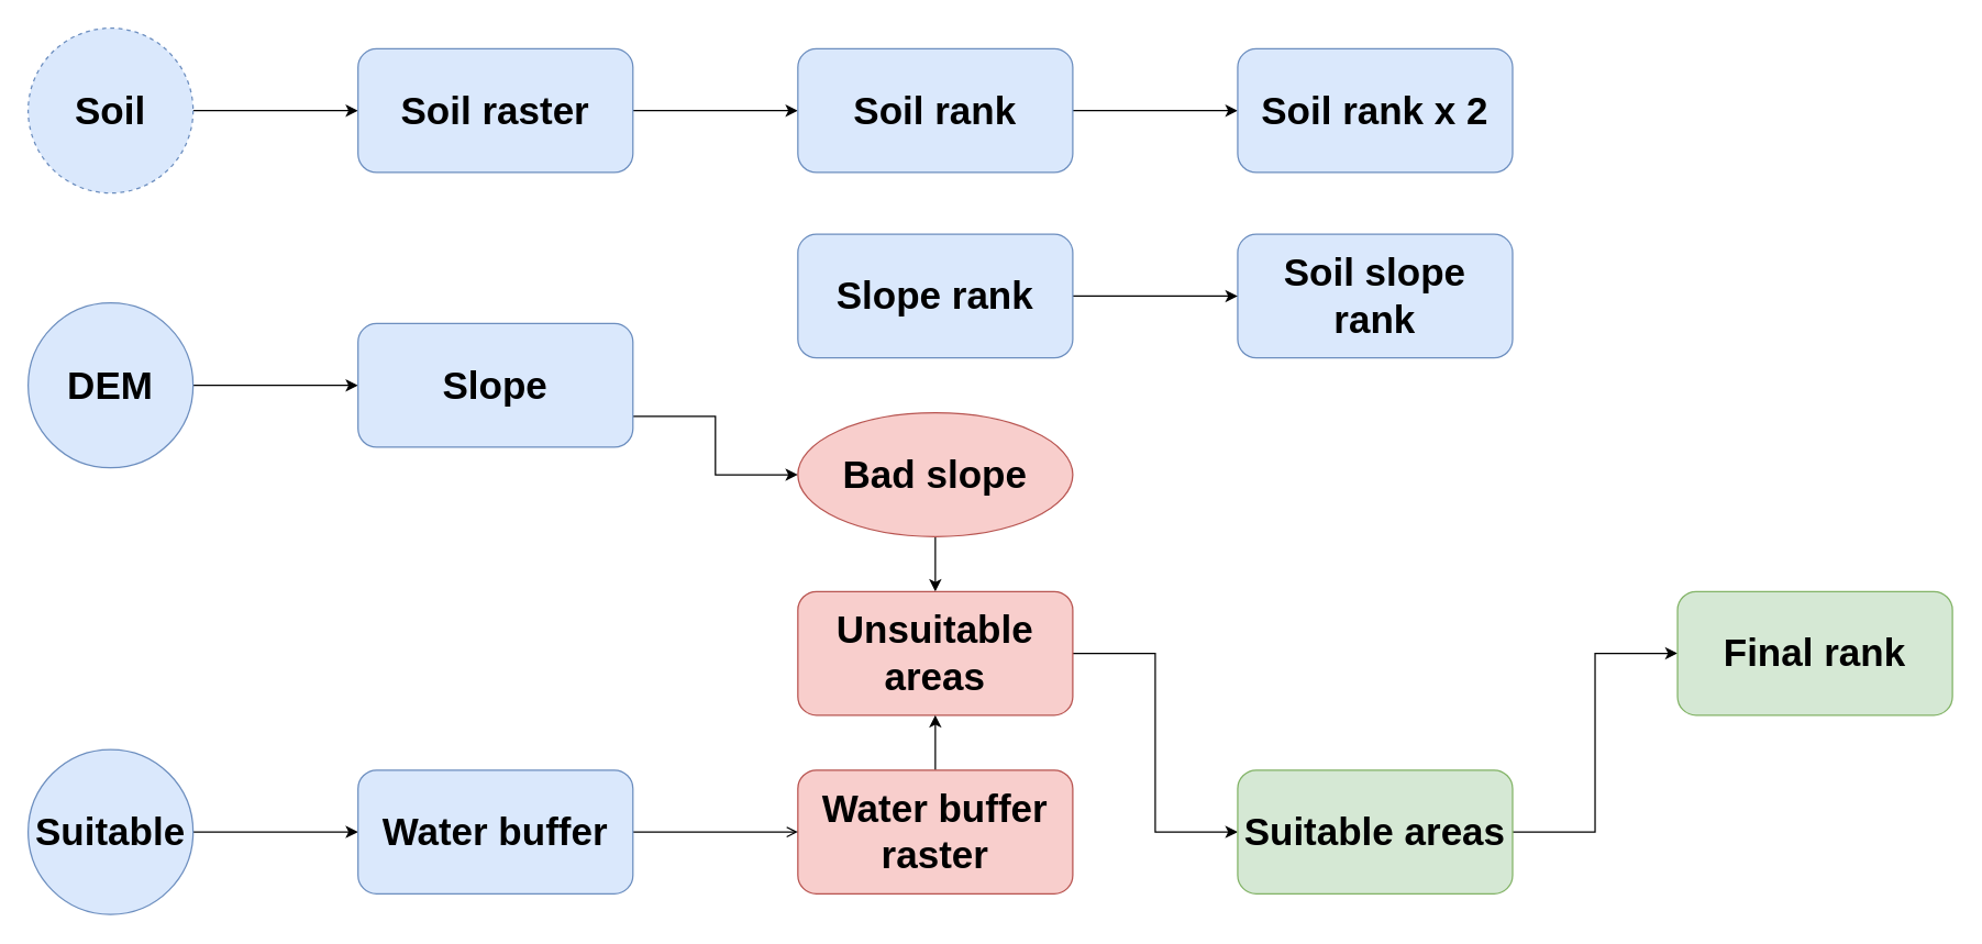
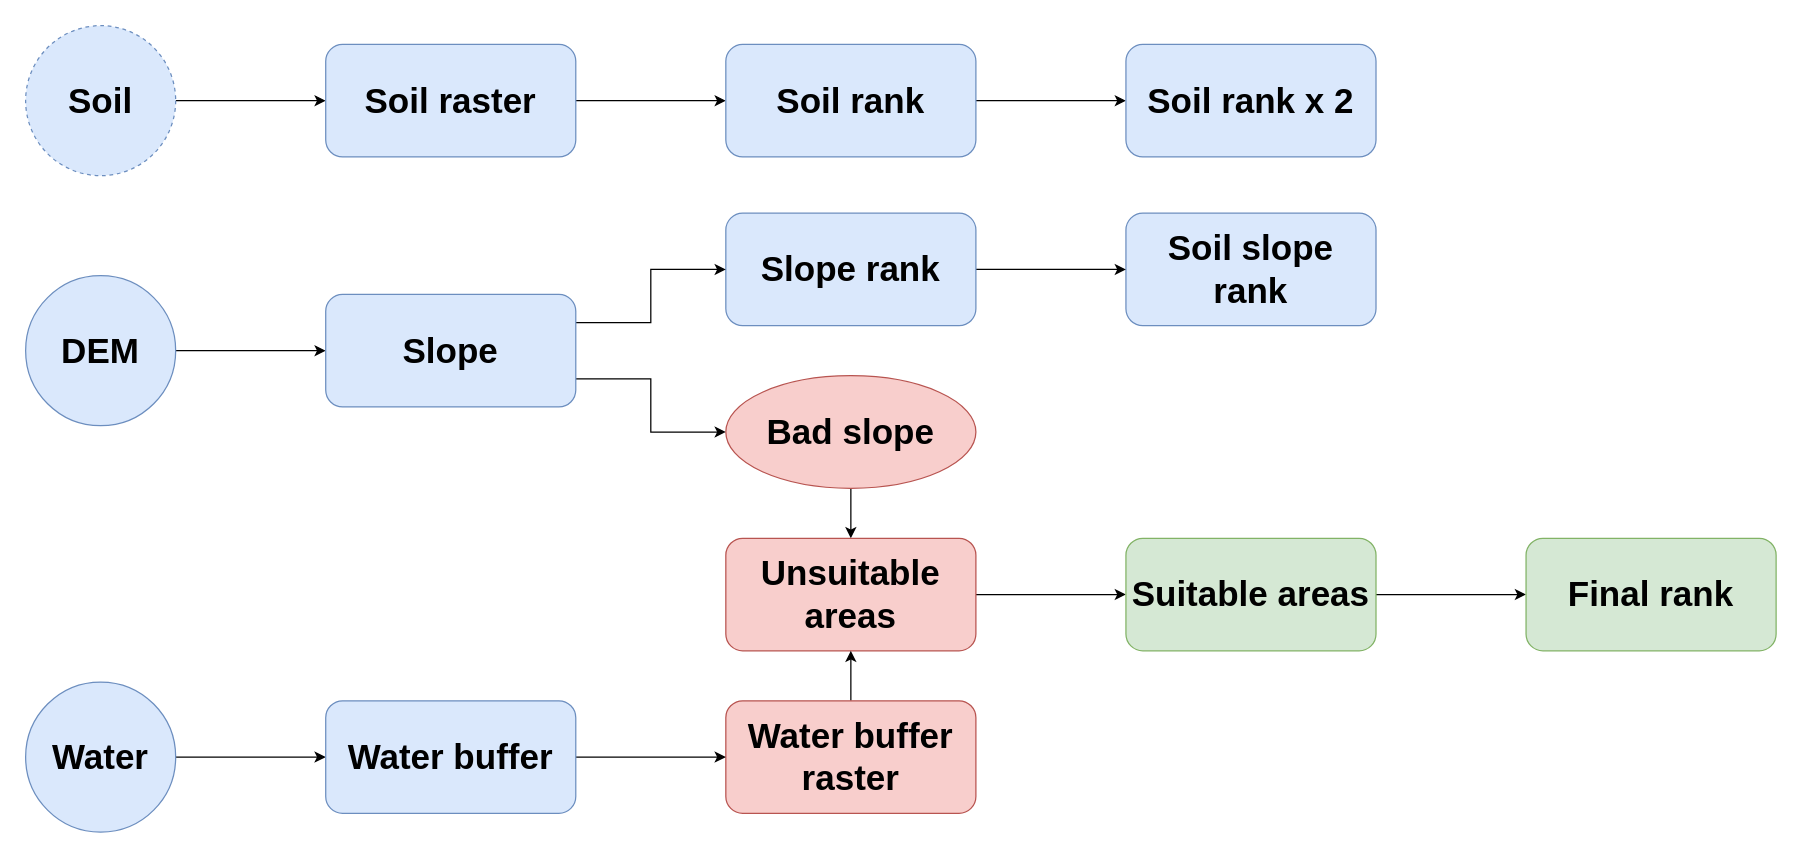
+ <mxCell id="16" style="edgeStyle=orthogonalEdgeStyle;rounded=0;orthogonalLoop=1;jettySize=auto;html=1;exitX=1;exitY=0.25;exitDx=0;exitDy=0;entryX=0;entryY=0.5;entryDx=0;entryDy=0;" edge="1" parent="1" source="18" target="15"><mxGeometry relative="1" as="geometry" /></mxCell>
- <mxCell id="7" value="&lt;font style=&quot;font-size: 28px;&quot;&gt;&lt;b&gt;&lt;font style=&quot;font-size: 28px;&quot;&gt;Suitable&lt;/font&gt;&lt;/b&gt;&lt;/font&gt;" style="ellipse;whiteSpace=wrap;html=1;aspect=fixed;fillColor=#dae8fc;strokeColor=#6c8ebf;" vertex="1" parent="1"><mxGeometry x="20" y="545" width="120" height="120" as="geometry" /></mxCell>
+ <mxCell id="7" value="&lt;font style=&quot;font-size: 28px;&quot;&gt;&lt;b&gt;&lt;font style=&quot;font-size: 28px;&quot;&gt;Water&lt;/font&gt;&lt;/b&gt;&lt;/font&gt;" style="ellipse;whiteSpace=wrap;html=1;aspect=fixed;fillColor=#dae8fc;strokeColor=#6c8ebf;" vertex="1" parent="1"><mxGeometry x="20" y="545" width="120" height="120" as="geometry" /></mxCell>
- <mxCell id="25" style="edgeStyle=orthogonalEdgeStyle;rounded=0;orthogonalLoop=1;jettySize=auto;html=1;exitX=1;exitY=0.5;exitDx=0;exitDy=0;entryX=0;entryY=0.5;entryDx=0;entryDy=0;endArrow=open;" edge="1" parent="1" source="26" target="24"><mxGeometry relative="1" as="geometry" /></mxCell>
+ <mxCell id="25" style="edgeStyle=orthogonalEdgeStyle;rounded=0;orthogonalLoop=1;jettySize=auto;html=1;exitX=1;exitY=0.5;exitDx=0;exitDy=0;entryX=0;entryY=0.5;entryDx=0;entryDy=0;" edge="1" parent="1" source="26" target="24"><mxGeometry relative="1" as="geometry" /></mxCell>
- <mxCell id="28" value="&lt;font style=&quot;font-size: 28px;&quot;&gt;&lt;b&gt;Suitable areas&lt;br&gt;&lt;/b&gt;&lt;/font&gt;" style="rounded=1;whiteSpace=wrap;html=1;fillColor=#d5e8d4;strokeColor=#82b366;" vertex="1" parent="1"><mxGeometry x="900" y="560" width="200" height="90" as="geometry" /></mxCell>
+ <mxCell id="28" value="&lt;font style=&quot;font-size: 28px;&quot;&gt;&lt;b&gt;Suitable areas&lt;br&gt;&lt;/b&gt;&lt;/font&gt;" style="rounded=1;whiteSpace=wrap;html=1;fillColor=#d5e8d4;strokeColor=#82b366;" vertex="1" parent="1"><mxGeometry x="900" y="430" width="200" height="90" as="geometry" /></mxCell>
